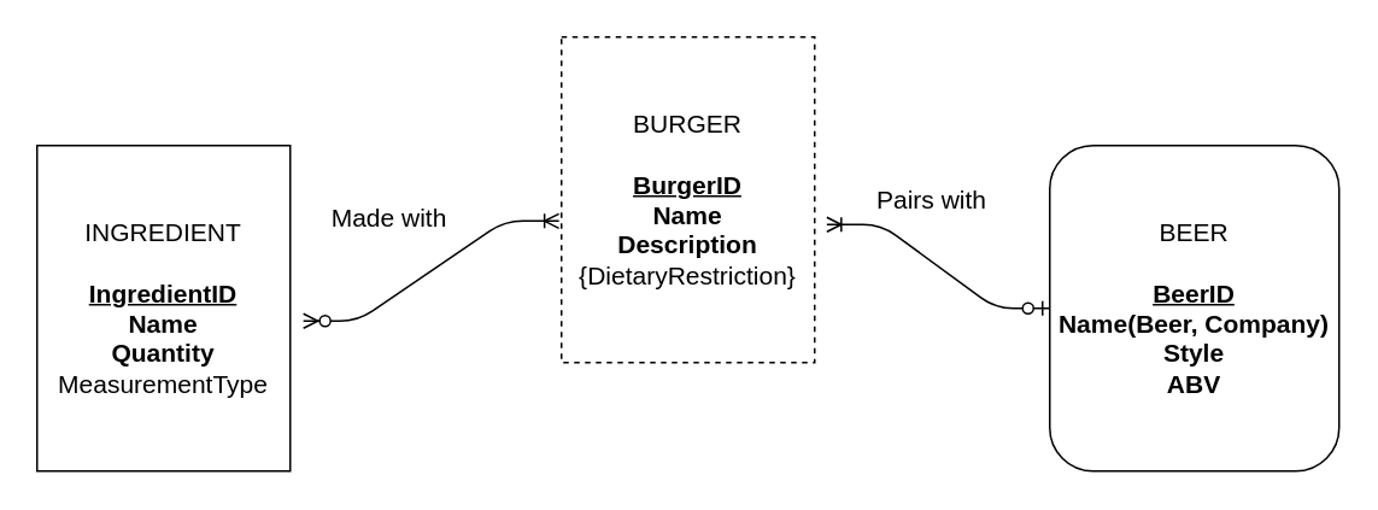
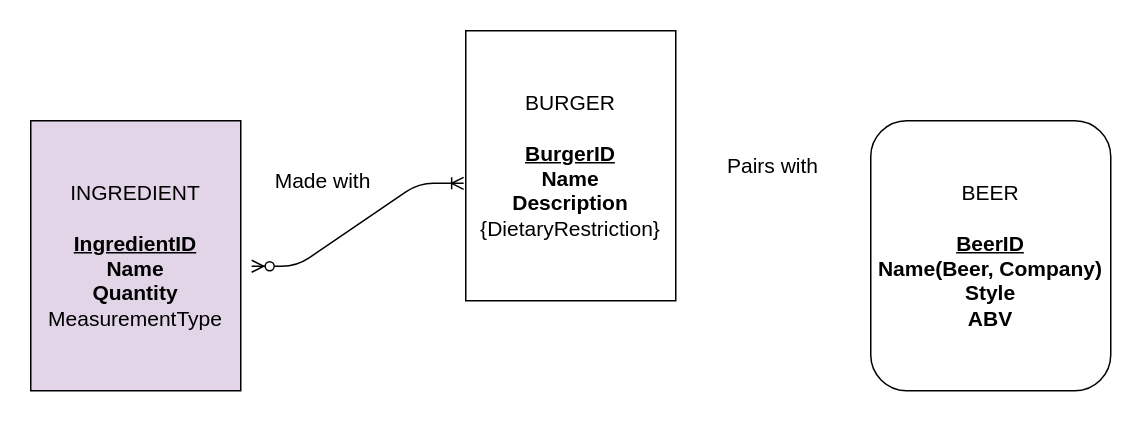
- <mxCell id="2" value="&lt;font style=&quot;font-size: 14px&quot;&gt;BURGER&lt;br&gt;&lt;br&gt;&lt;u&gt;&lt;b&gt;BurgerID&lt;/b&gt;&lt;/u&gt;&lt;br&gt;&lt;b&gt;Name&lt;br&gt;Description&lt;/b&gt;&lt;br&gt;{DietaryRestriction}&lt;br&gt;&lt;/font&gt;" style="whiteSpace=wrap;html=1;align=center;dashed=1;" vertex="1" parent="1"><mxGeometry x="310" y="20" width="140" height="180" as="geometry" /></mxCell>
+ <mxCell id="2" value="&lt;font style=&quot;font-size: 14px&quot;&gt;BURGER&lt;br&gt;&lt;br&gt;&lt;u&gt;&lt;b&gt;BurgerID&lt;/b&gt;&lt;/u&gt;&lt;br&gt;&lt;b&gt;Name&lt;br&gt;Description&lt;/b&gt;&lt;br&gt;{DietaryRestriction}&lt;br&gt;&lt;/font&gt;" style="whiteSpace=wrap;html=1;align=center;" vertex="1" parent="1"><mxGeometry x="310" y="20" width="140" height="180" as="geometry" /></mxCell>
- <mxCell id="6" value="" style="edgeStyle=entityRelationEdgeStyle;fontSize=12;html=1;endArrow=ERzeroToOne;endFill=1;exitX=1.048;exitY=0.576;exitDx=0;exitDy=0;exitPerimeter=0;entryX=0;entryY=0.5;entryDx=0;entryDy=0;startArrow=ERoneToMany;startFill=0;" edge="1" parent="1" source="2" target="4"><mxGeometry width="100" height="100" relative="1" as="geometry"><mxPoint x="470" y="150" as="sourcePoint" /><mxPoint x="570" y="50" as="targetPoint" /></mxGeometry></mxCell>
- <mxCell id="3" value="&lt;font style=&quot;font-size: 14px&quot;&gt;INGREDIENT&lt;br&gt;&lt;br&gt;&lt;b&gt;&lt;u&gt;IngredientID&lt;/u&gt;&lt;/b&gt;&lt;br&gt;&lt;b&gt;Name&lt;br&gt;Quantity&lt;/b&gt;&lt;br&gt;MeasurementType&lt;br&gt;&lt;/font&gt;" style="whiteSpace=wrap;html=1;align=center;" vertex="1" parent="1"><mxGeometry x="20" y="80" width="140" height="180" as="geometry" /></mxCell>
+ <mxCell id="3" value="&lt;font style=&quot;font-size: 14px&quot;&gt;INGREDIENT&lt;br&gt;&lt;br&gt;&lt;b&gt;&lt;u&gt;IngredientID&lt;/u&gt;&lt;/b&gt;&lt;br&gt;&lt;b&gt;Name&lt;br&gt;Quantity&lt;/b&gt;&lt;br&gt;MeasurementType&lt;br&gt;&lt;/font&gt;" style="whiteSpace=wrap;html=1;align=center;fillColor=#e1d5e7;" vertex="1" parent="1"><mxGeometry x="20" y="80" width="140" height="180" as="geometry" /></mxCell>
